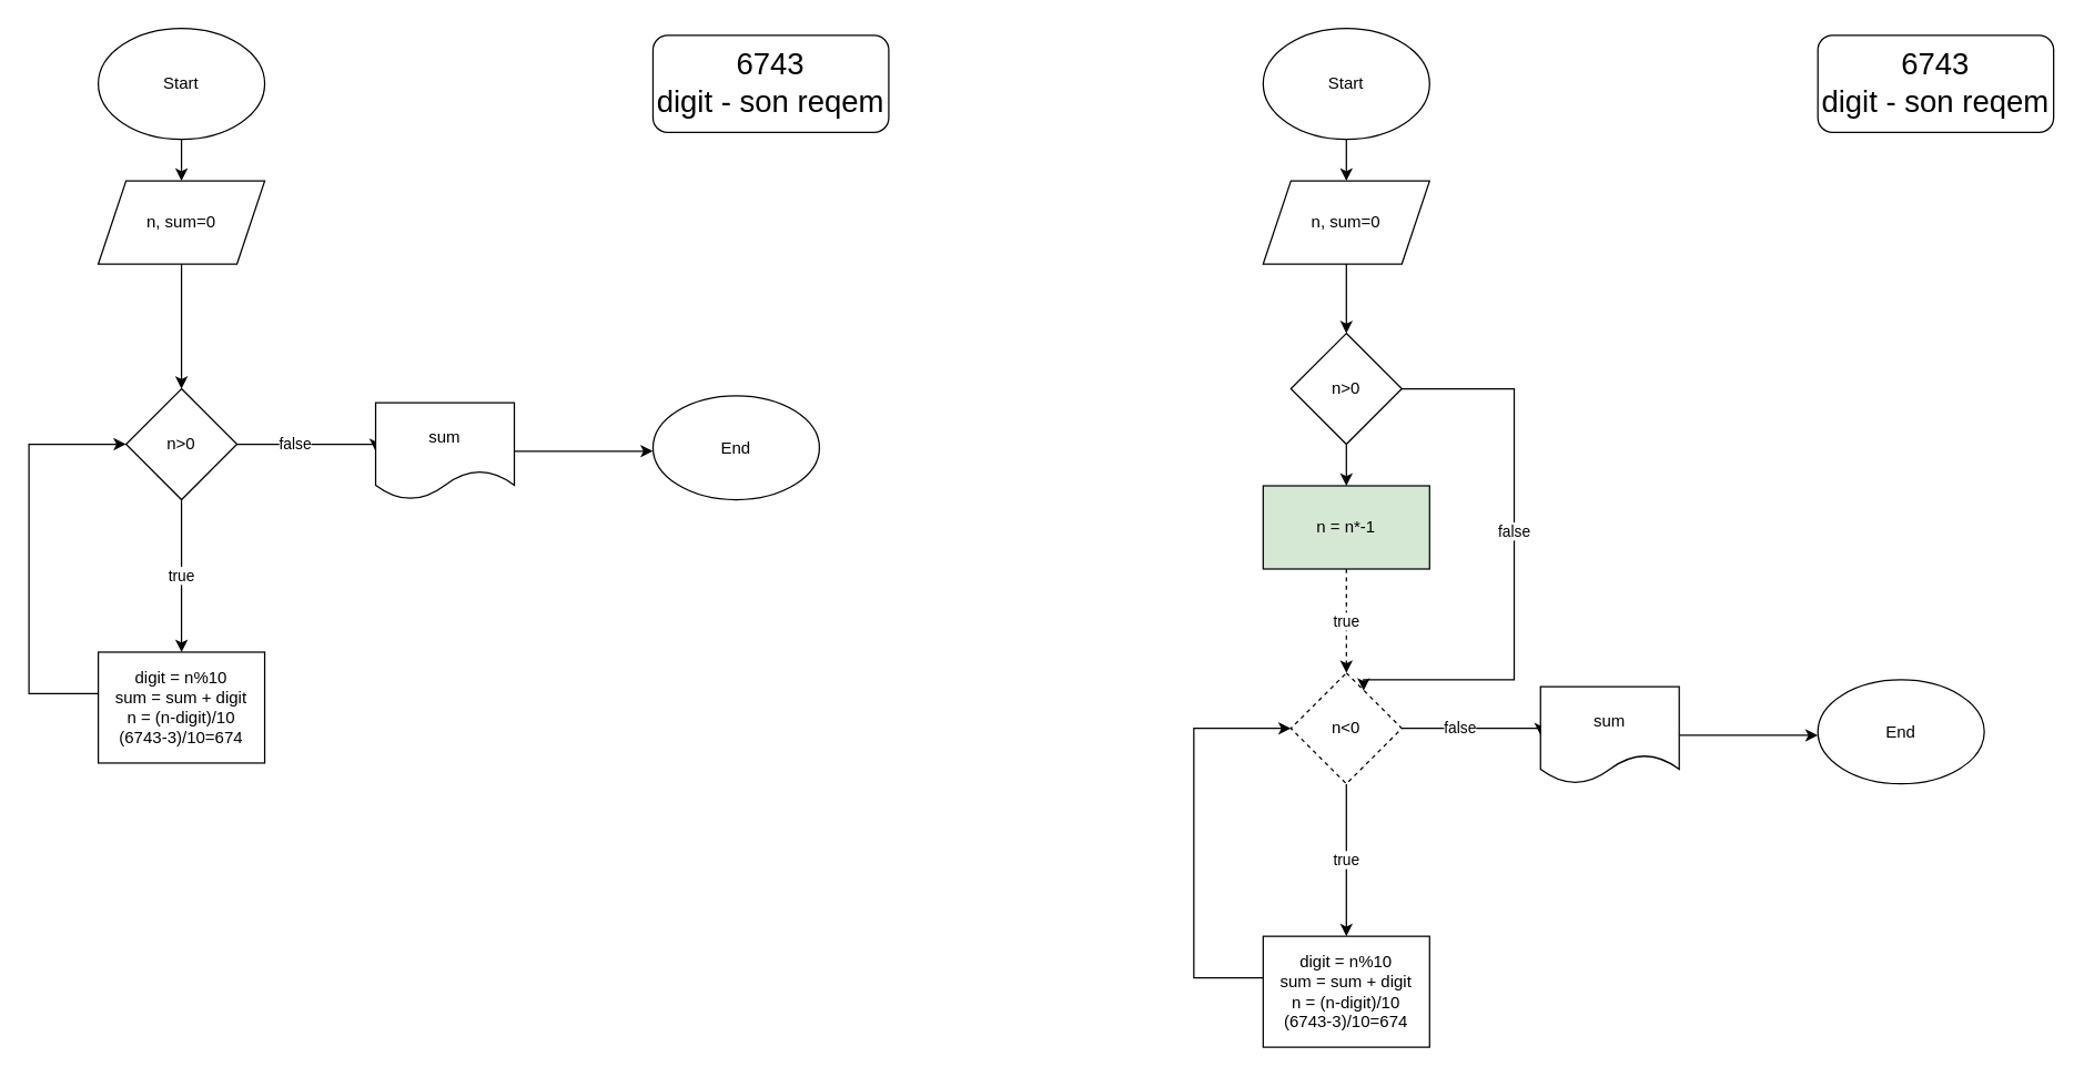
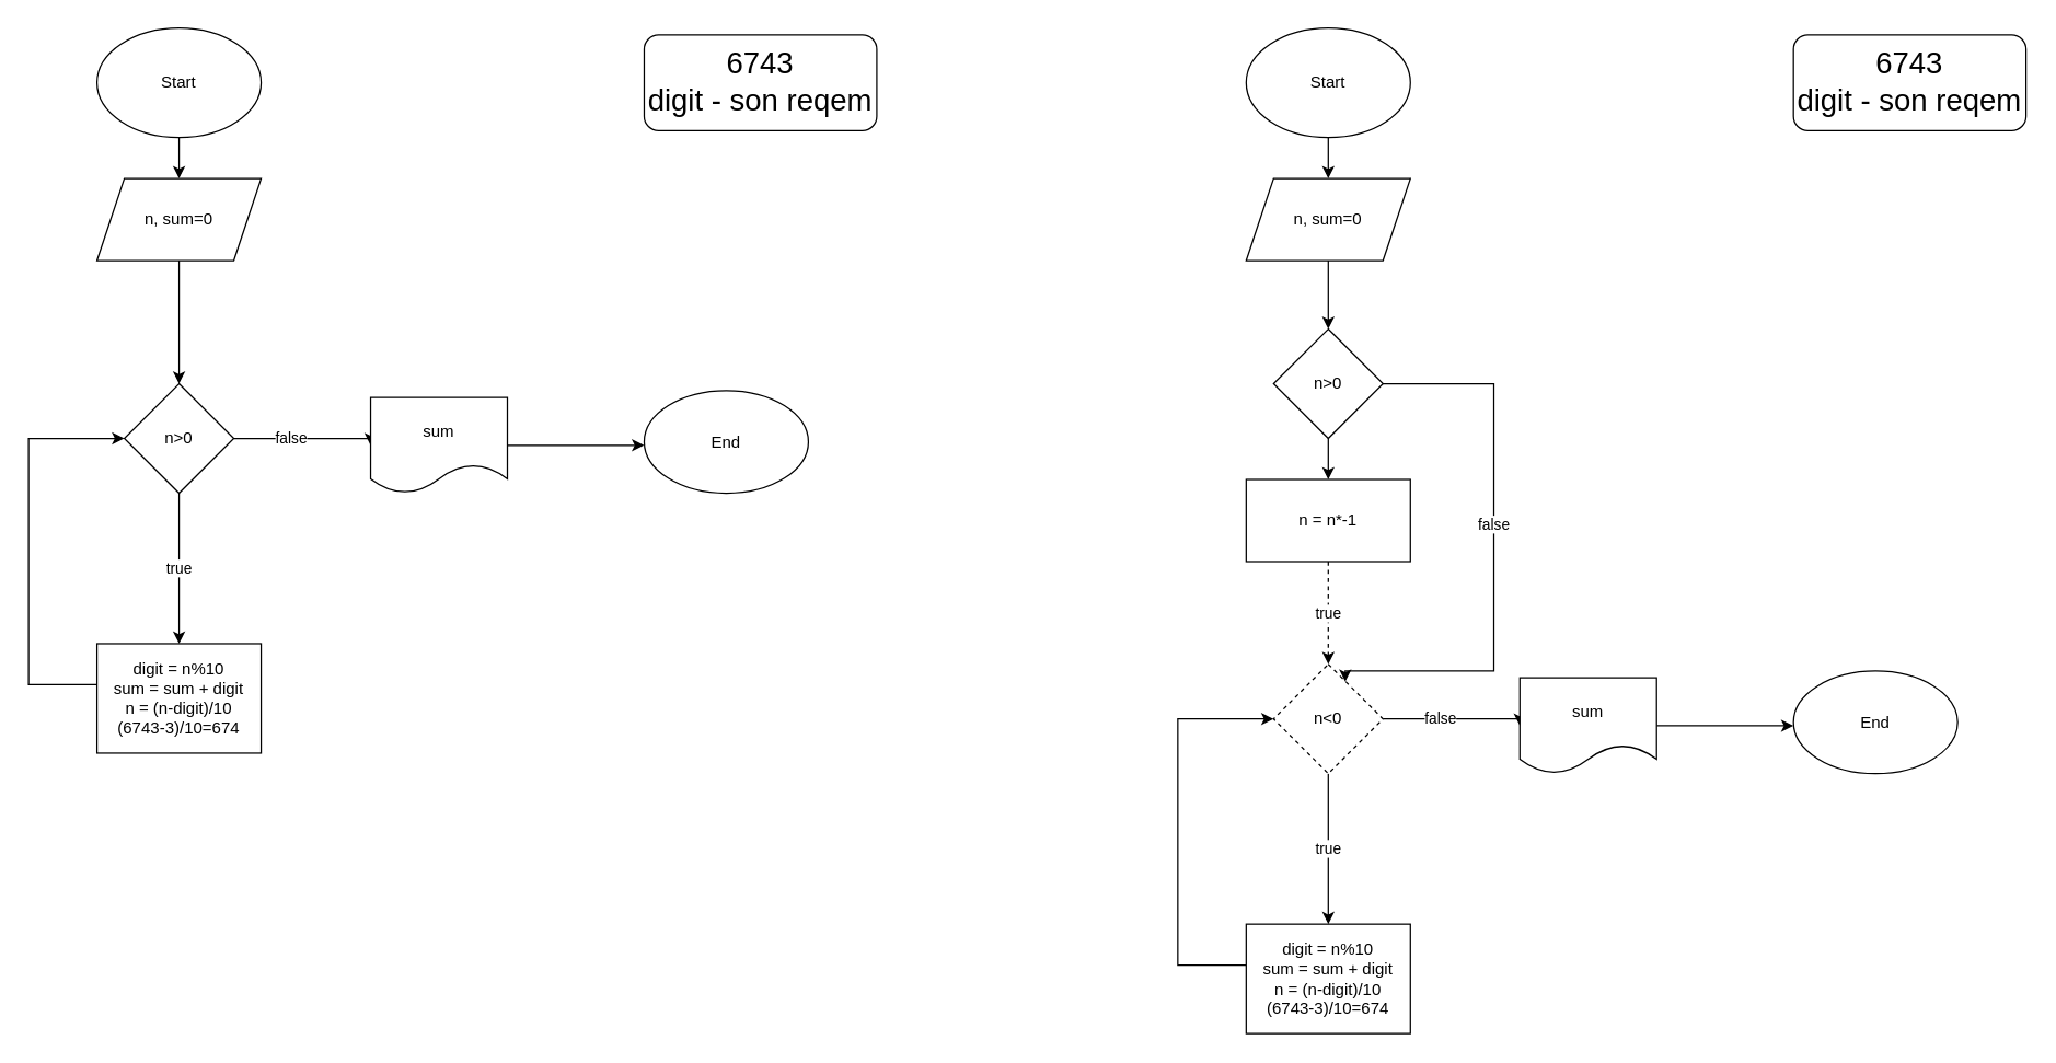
- <mxCell id="29" value="n = n*-1" style="rounded=0;whiteSpace=wrap;html=1;fillColor=#d5e8d4;" vertex="1" parent="1"><mxGeometry x="910" y="350" width="120" height="60" as="geometry" /></mxCell>
+ <mxCell id="29" value="n = n*-1" style="rounded=0;whiteSpace=wrap;html=1;" vertex="1" parent="1"><mxGeometry x="910" y="350" width="120" height="60" as="geometry" /></mxCell>
